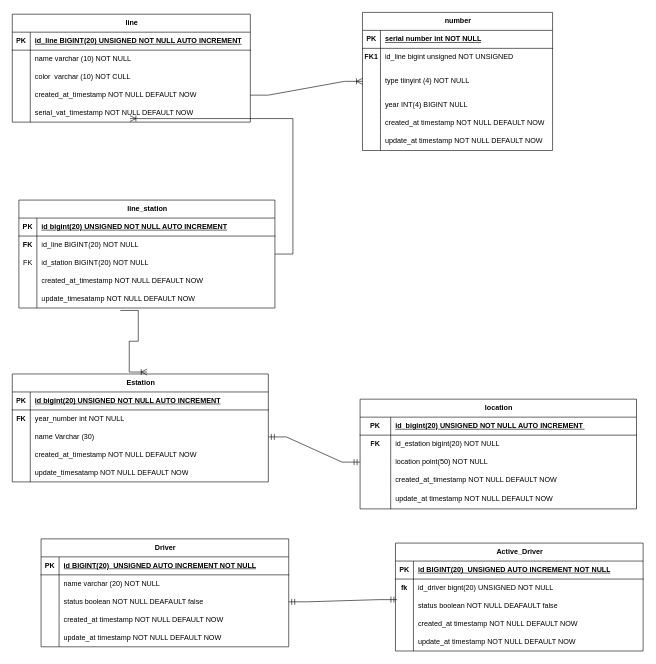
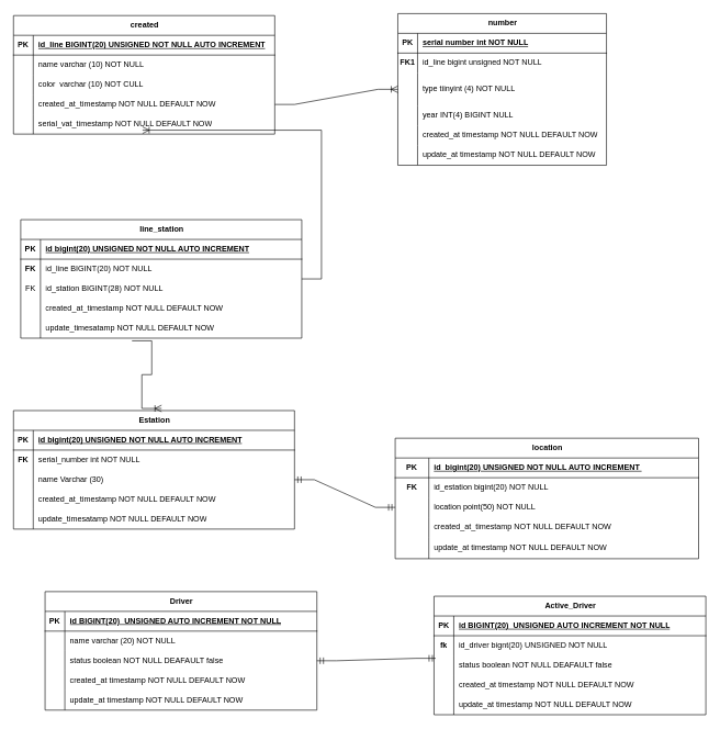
- <mxCell id="2" value="line" style="shape=table;startSize=30;container=1;collapsible=1;childLayout=tableLayout;fixedRows=1;rowLines=0;fontStyle=1;align=center;resizeLast=1;html=1;" vertex="1" parent="1"><mxGeometry x="20" y="23" width="397" height="180" as="geometry" /></mxCell>
+ <mxCell id="2" value="created" style="shape=table;startSize=30;container=1;collapsible=1;childLayout=tableLayout;fixedRows=1;rowLines=0;fontStyle=1;align=center;resizeLast=1;html=1;" vertex="1" parent="1"><mxGeometry x="20" y="23" width="397" height="180" as="geometry" /></mxCell>
- <mxCell id="24" value="id_line bigint unsigned NOT UNSIGNED" style="shape=partialRectangle;connectable=0;fillColor=none;top=0;left=0;bottom=0;right=0;align=left;spacingLeft=6;overflow=hidden;whiteSpace=wrap;html=1;" vertex="1" parent="22"><mxGeometry x="30" width="287" height="30" as="geometry"><mxRectangle width="287" height="30" as="alternateBounds" /></mxGeometry></mxCell>
+ <mxCell id="24" value="id_line bigint unsigned NOT NULL" style="shape=partialRectangle;connectable=0;fillColor=none;top=0;left=0;bottom=0;right=0;align=left;spacingLeft=6;overflow=hidden;whiteSpace=wrap;html=1;" vertex="1" parent="22"><mxGeometry x="30" width="287" height="30" as="geometry"><mxRectangle width="287" height="30" as="alternateBounds" /></mxGeometry></mxCell>
- <mxCell id="113" value="id_station BIGINT(20) NOT NULL" style="shape=partialRectangle;connectable=0;fillColor=none;top=0;left=0;bottom=0;right=0;align=left;spacingLeft=6;overflow=hidden;whiteSpace=wrap;html=1;" vertex="1" parent="111"><mxGeometry x="30" width="397" height="30" as="geometry"><mxRectangle width="397" height="30" as="alternateBounds" /></mxGeometry></mxCell>
+ <mxCell id="113" value="id_station BIGINT(28) NOT NULL" style="shape=partialRectangle;connectable=0;fillColor=none;top=0;left=0;bottom=0;right=0;align=left;spacingLeft=6;overflow=hidden;whiteSpace=wrap;html=1;" vertex="1" parent="111"><mxGeometry x="30" width="397" height="30" as="geometry"><mxRectangle width="397" height="30" as="alternateBounds" /></mxGeometry></mxCell>
- <mxCell id="43" value="year_number int NOT NULL" style="shape=partialRectangle;connectable=0;fillColor=none;top=0;left=0;bottom=0;right=0;align=left;spacingLeft=6;overflow=hidden;whiteSpace=wrap;html=1;" vertex="1" parent="41"><mxGeometry x="30" width="397" height="30" as="geometry"><mxRectangle width="397" height="30" as="alternateBounds" /></mxGeometry></mxCell>
+ <mxCell id="43" value="serial_number int NOT NULL" style="shape=partialRectangle;connectable=0;fillColor=none;top=0;left=0;bottom=0;right=0;align=left;spacingLeft=6;overflow=hidden;whiteSpace=wrap;html=1;" vertex="1" parent="41"><mxGeometry x="30" width="397" height="30" as="geometry"><mxRectangle width="397" height="30" as="alternateBounds" /></mxGeometry></mxCell>
